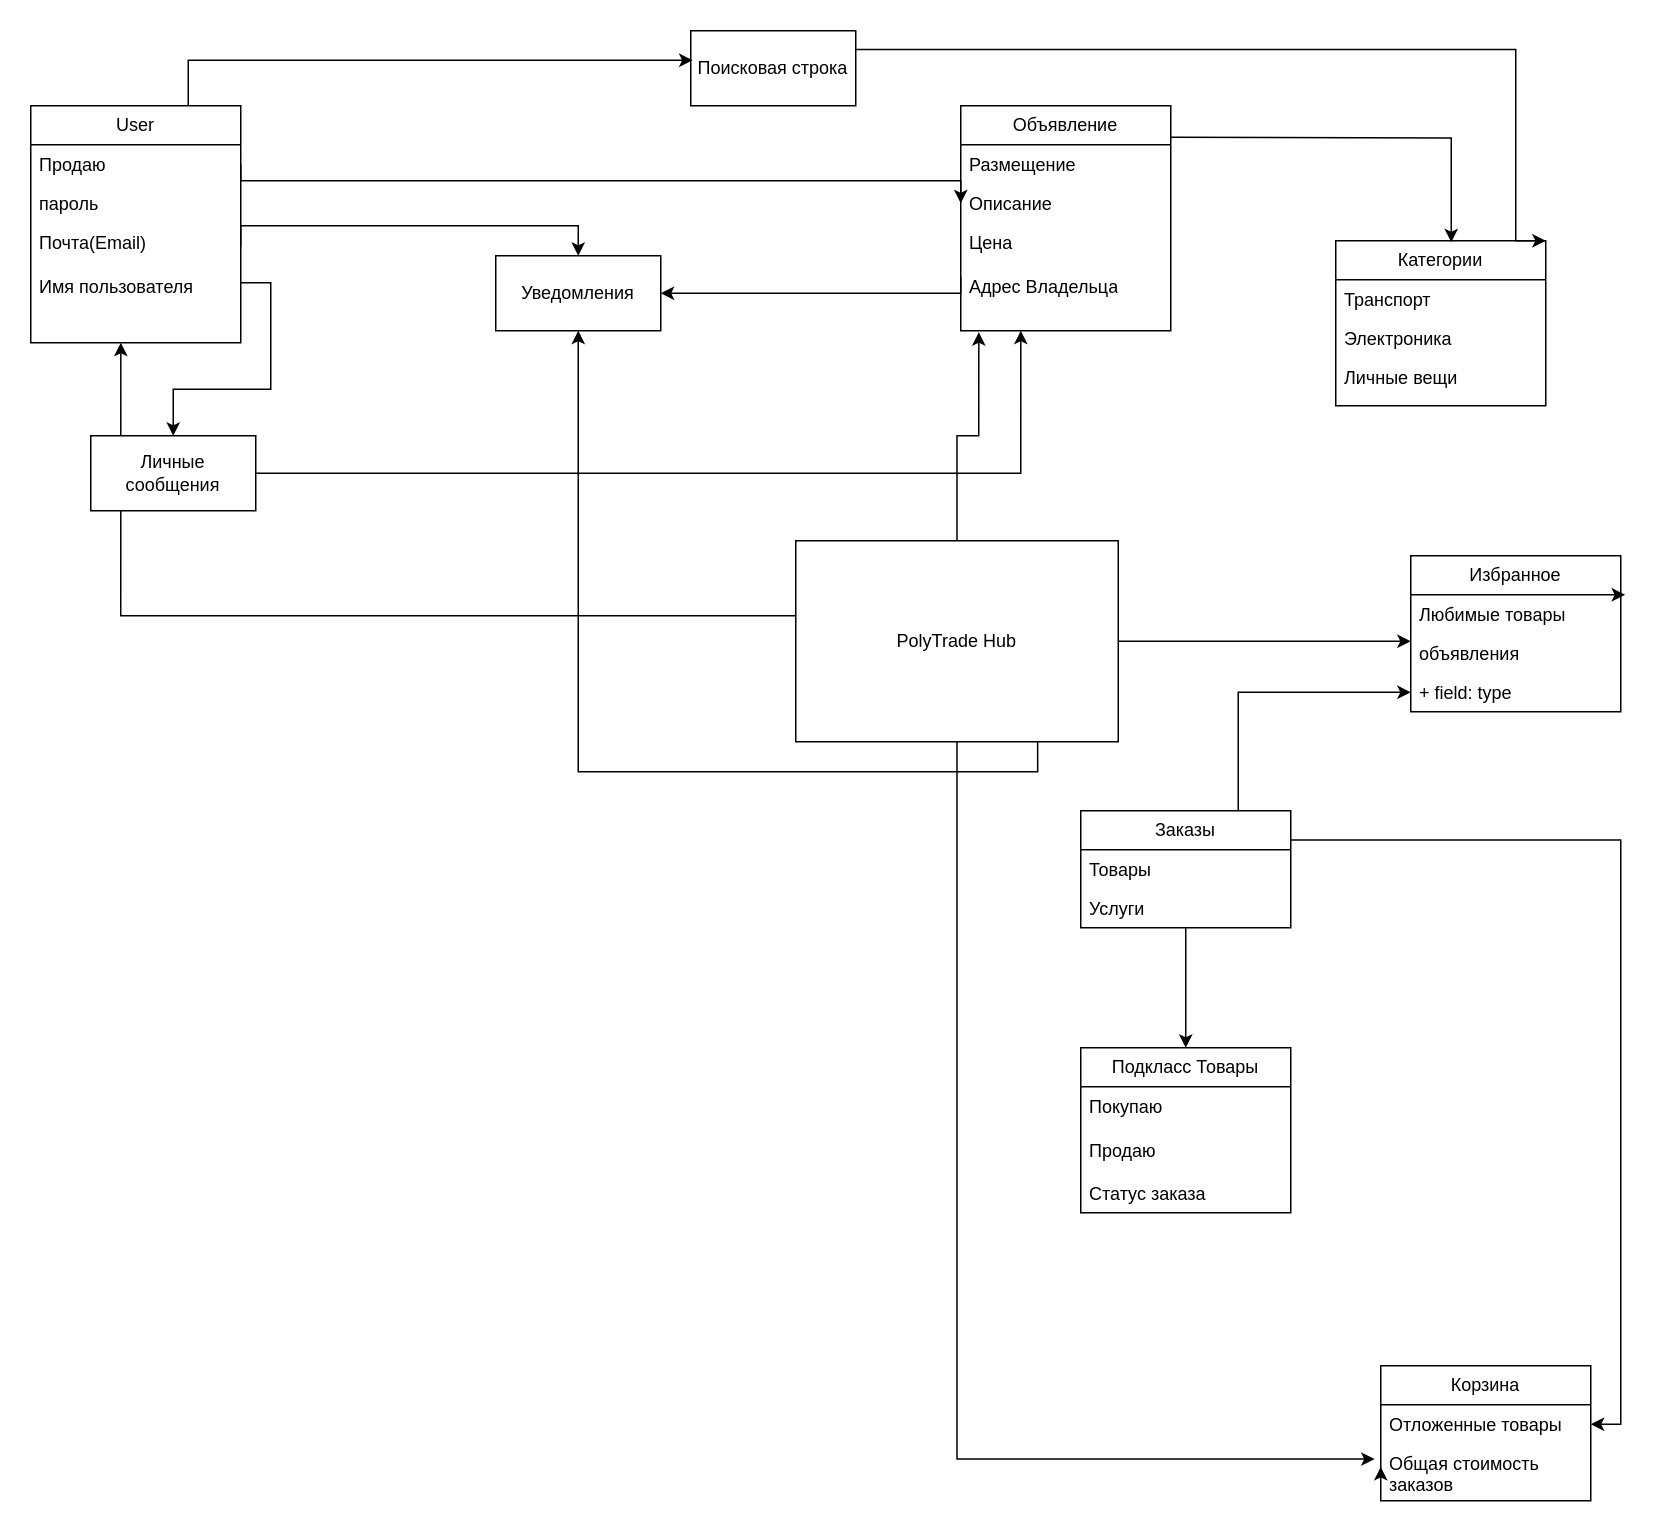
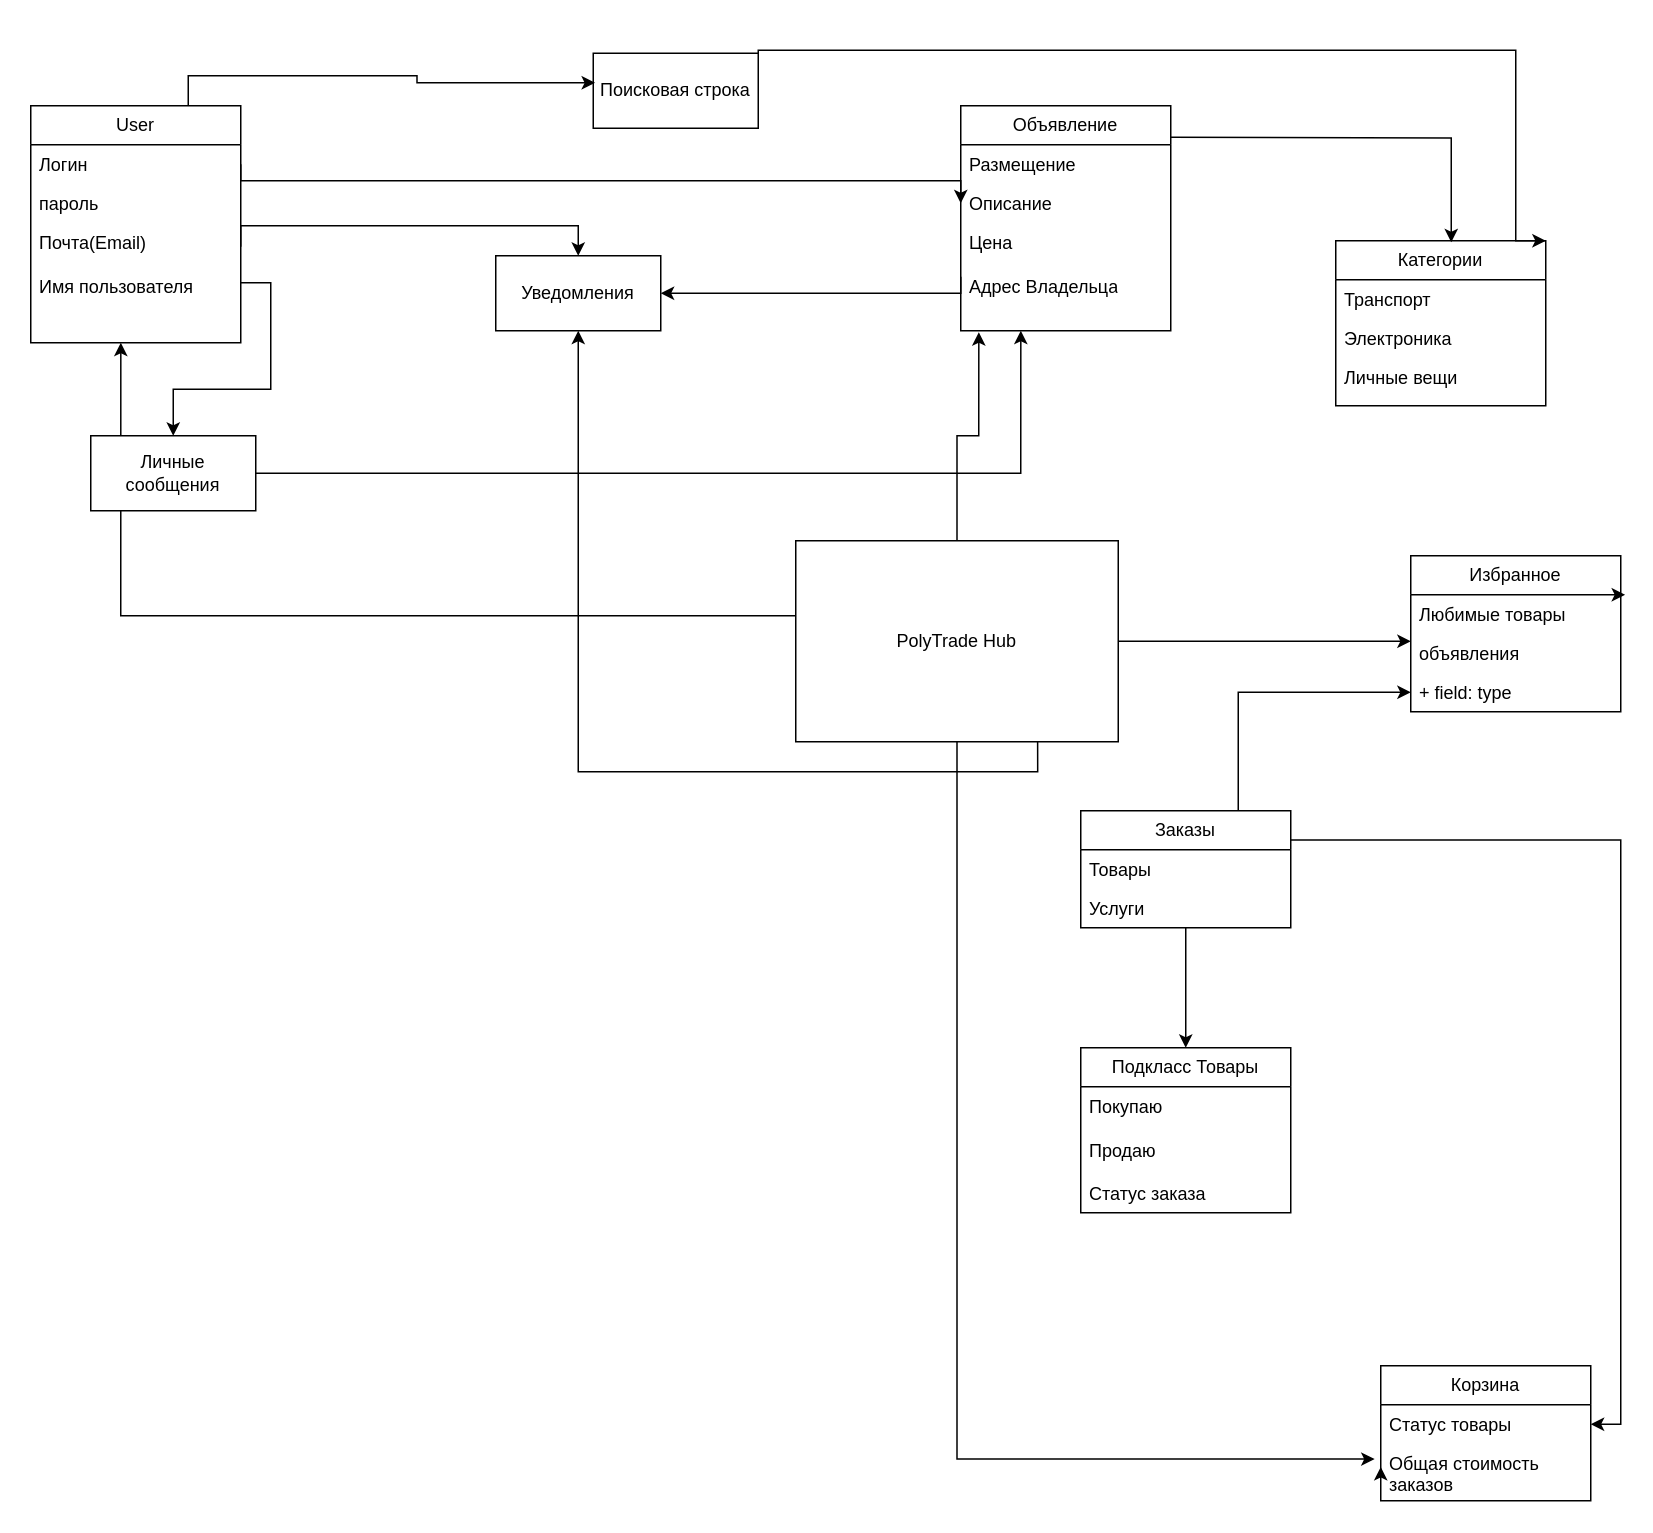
- <mxCell id="39" value="Поисковая строка" style="html=1;whiteSpace=wrap;" vertex="1" parent="1"><mxGeometry x="460" y="20" width="110" height="50" as="geometry" /></mxCell>
+ <mxCell id="39" value="Поисковая строка" style="html=1;whiteSpace=wrap;" vertex="1" parent="1"><mxGeometry x="395" y="35" width="110" height="50" as="geometry" /></mxCell>
- <mxCell id="5" value="Продаю" style="text;strokeColor=none;fillColor=none;align=left;verticalAlign=top;spacingLeft=4;spacingRight=4;overflow=hidden;rotatable=0;points=[[0,0.5],[1,0.5]];portConstraint=eastwest;whiteSpace=wrap;html=1;" parent="4" vertex="1"><mxGeometry y="26" width="140" height="26" as="geometry" /></mxCell>
+ <mxCell id="5" value="Логин" style="text;strokeColor=none;fillColor=none;align=left;verticalAlign=top;spacingLeft=4;spacingRight=4;overflow=hidden;rotatable=0;points=[[0,0.5],[1,0.5]];portConstraint=eastwest;whiteSpace=wrap;html=1;" parent="4" vertex="1"><mxGeometry y="26" width="140" height="26" as="geometry" /></mxCell>
- <mxCell id="14" value="Отложенные товары" style="text;strokeColor=none;fillColor=none;align=left;verticalAlign=top;spacingLeft=4;spacingRight=4;overflow=hidden;rotatable=0;points=[[0,0.5],[1,0.5]];portConstraint=eastwest;whiteSpace=wrap;html=1;" parent="13" vertex="1"><mxGeometry y="26" width="140" height="26" as="geometry" /></mxCell>
+ <mxCell id="14" value="Статус товары" style="text;strokeColor=none;fillColor=none;align=left;verticalAlign=top;spacingLeft=4;spacingRight=4;overflow=hidden;rotatable=0;points=[[0,0.5],[1,0.5]];portConstraint=eastwest;whiteSpace=wrap;html=1;" parent="13" vertex="1"><mxGeometry y="26" width="140" height="26" as="geometry" /></mxCell>
